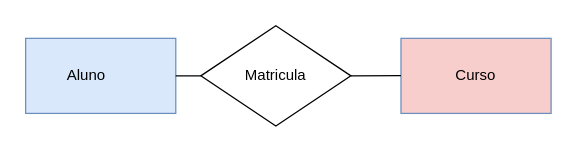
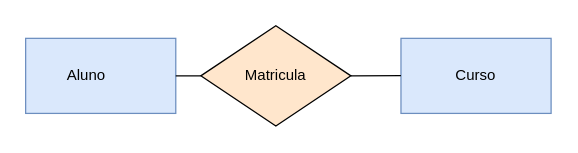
- <mxCell id="4" value="Matricula" style="rhombus;whiteSpace=wrap;html=1;" vertex="1" parent="1"><mxGeometry x="160" y="20" width="120" height="80" as="geometry" /></mxCell>
+ <mxCell id="4" value="Matricula" style="rhombus;whiteSpace=wrap;html=1;fillColor=#ffe6cc;" vertex="1" parent="1"><mxGeometry x="160" y="20" width="120" height="80" as="geometry" /></mxCell>
- <mxCell id="3" value="Curso" style="rounded=0;whiteSpace=wrap;html=1;fillColor=#f8cecc;strokeColor=#6c8ebf;" vertex="1" parent="1"><mxGeometry x="320" y="30" width="120" height="60" as="geometry" /></mxCell>
+ <mxCell id="3" value="Curso" style="rounded=0;whiteSpace=wrap;html=1;fillColor=#dae8fc;strokeColor=#6c8ebf;" vertex="1" parent="1"><mxGeometry x="320" y="30" width="120" height="60" as="geometry" /></mxCell>
